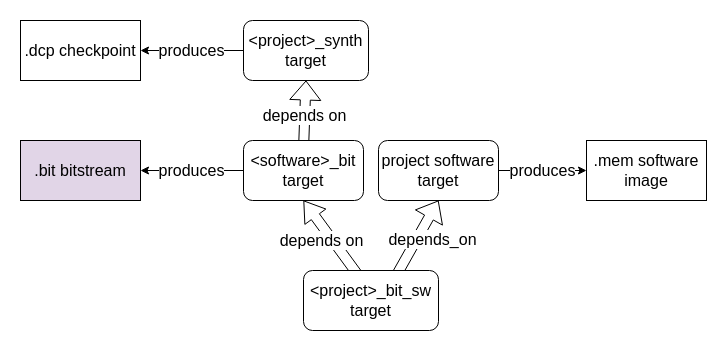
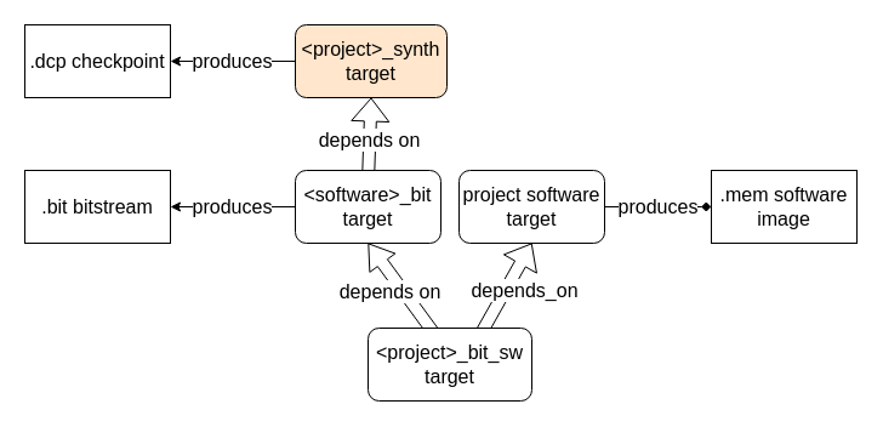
- <mxCell id="2" value="&amp;lt;project&amp;gt;_synth&lt;br&gt;target" style="rounded=1;whiteSpace=wrap;html=1;fontSize=16;" vertex="1" parent="1"><mxGeometry x="243" y="20" width="125" height="60" as="geometry" /></mxCell>
+ <mxCell id="2" value="&amp;lt;project&amp;gt;_synth&lt;br&gt;target" style="rounded=1;whiteSpace=wrap;html=1;fontSize=16;fillColor=#ffe6cc;" vertex="1" parent="1"><mxGeometry x="243" y="20" width="125" height="60" as="geometry" /></mxCell>
- <mxCell id="11" value=".bit bitstream" style="rounded=0;whiteSpace=wrap;html=1;fontSize=16;fillColor=#e1d5e7;" vertex="1" parent="1"><mxGeometry x="20" y="140" width="120" height="60" as="geometry" /></mxCell>
+ <mxCell id="11" value=".bit bitstream" style="rounded=0;whiteSpace=wrap;html=1;fontSize=16;" vertex="1" parent="1"><mxGeometry x="20" y="140" width="120" height="60" as="geometry" /></mxCell>
- <mxCell id="14" value="produces" style="endArrow=classic;html=1;rounded=0;entryX=0;entryY=0.5;entryDx=0;entryDy=0;exitX=1;exitY=0.5;exitDx=0;exitDy=0;fontSize=16;" edge="1" parent="1" source="4" target="13"><mxGeometry width="50" height="50" relative="1" as="geometry"><mxPoint x="618" y="340" as="sourcePoint" /><mxPoint x="668" y="290" as="targetPoint" /></mxGeometry></mxCell>
+ <mxCell id="14" value="produces" style="endArrow=diamond;html=1;rounded=0;entryX=0;entryY=0.5;entryDx=0;entryDy=0;exitX=1;exitY=0.5;exitDx=0;exitDy=0;fontSize=16;" edge="1" parent="1" source="4" target="13"><mxGeometry width="50" height="50" relative="1" as="geometry"><mxPoint x="618" y="340" as="sourcePoint" /><mxPoint x="668" y="290" as="targetPoint" /></mxGeometry></mxCell>
